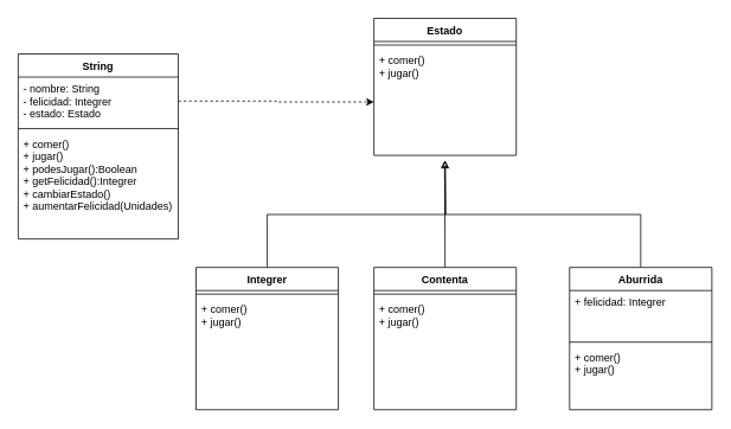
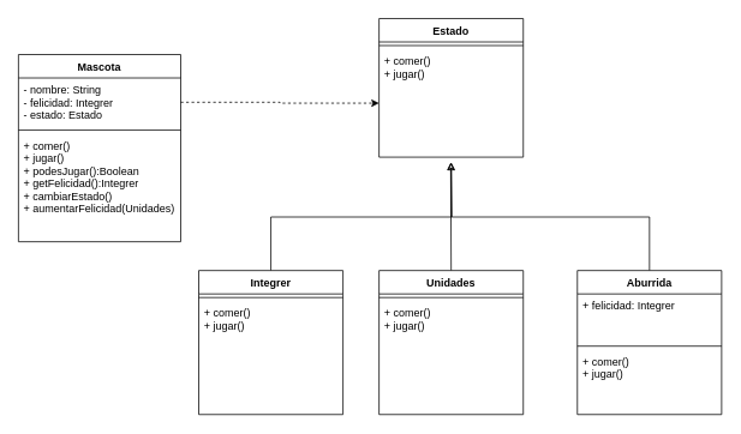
- <mxCell id="3" value="String" style="swimlane;fontStyle=1;align=center;verticalAlign=top;childLayout=stackLayout;horizontal=1;startSize=26;horizontalStack=0;resizeParent=1;resizeParentMax=0;resizeLast=0;collapsible=1;marginBottom=0;" vertex="1" parent="1"><mxGeometry x="20" y="60" width="180" height="208" as="geometry" /></mxCell>
+ <mxCell id="3" value="Mascota" style="swimlane;fontStyle=1;align=center;verticalAlign=top;childLayout=stackLayout;horizontal=1;startSize=26;horizontalStack=0;resizeParent=1;resizeParentMax=0;resizeLast=0;collapsible=1;marginBottom=0;" vertex="1" parent="1"><mxGeometry x="20" y="60" width="180" height="208" as="geometry" /></mxCell>
- <mxCell id="11" value="Contenta" style="swimlane;fontStyle=1;align=center;verticalAlign=top;childLayout=stackLayout;horizontal=1;startSize=26;horizontalStack=0;resizeParent=1;resizeParentMax=0;resizeLast=0;collapsible=1;marginBottom=0;" vertex="1" parent="1"><mxGeometry x="420" y="300" width="160" height="160" as="geometry" /></mxCell>
+ <mxCell id="11" value="Unidades" style="swimlane;fontStyle=1;align=center;verticalAlign=top;childLayout=stackLayout;horizontal=1;startSize=26;horizontalStack=0;resizeParent=1;resizeParentMax=0;resizeLast=0;collapsible=1;marginBottom=0;" vertex="1" parent="1"><mxGeometry x="420" y="300" width="160" height="160" as="geometry" /></mxCell>
